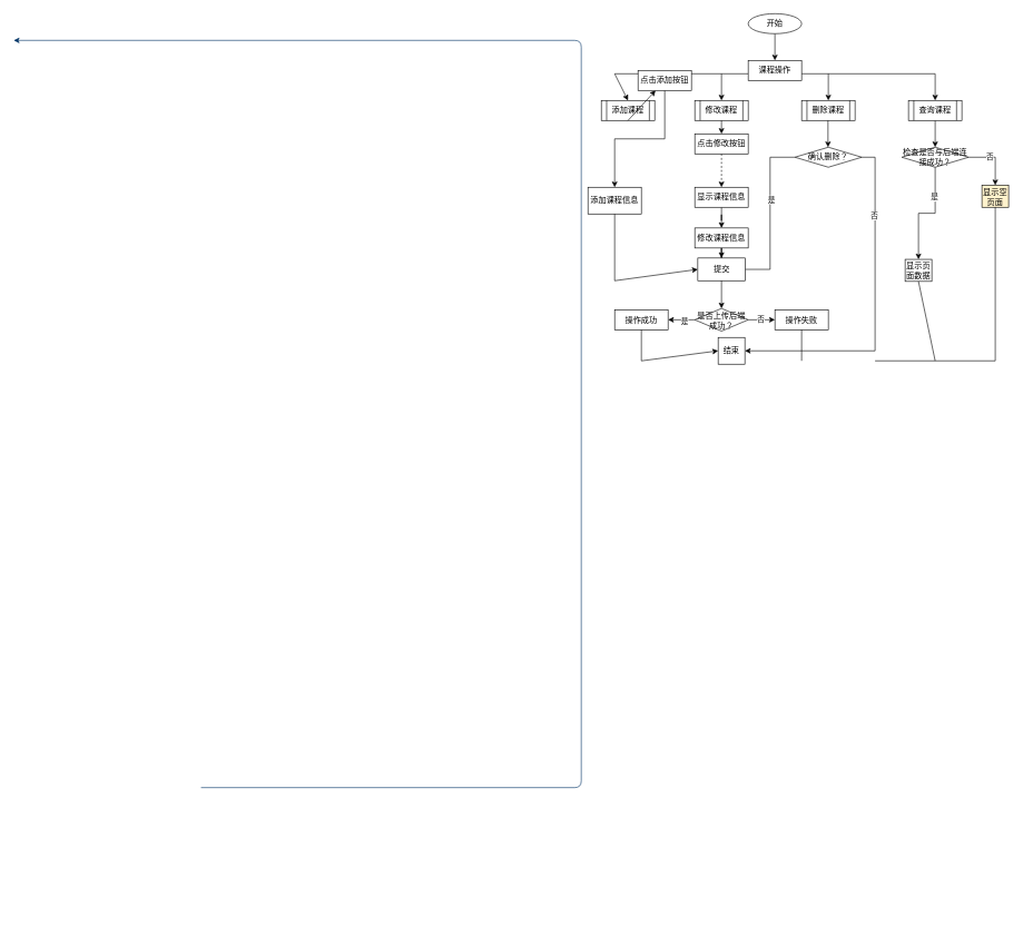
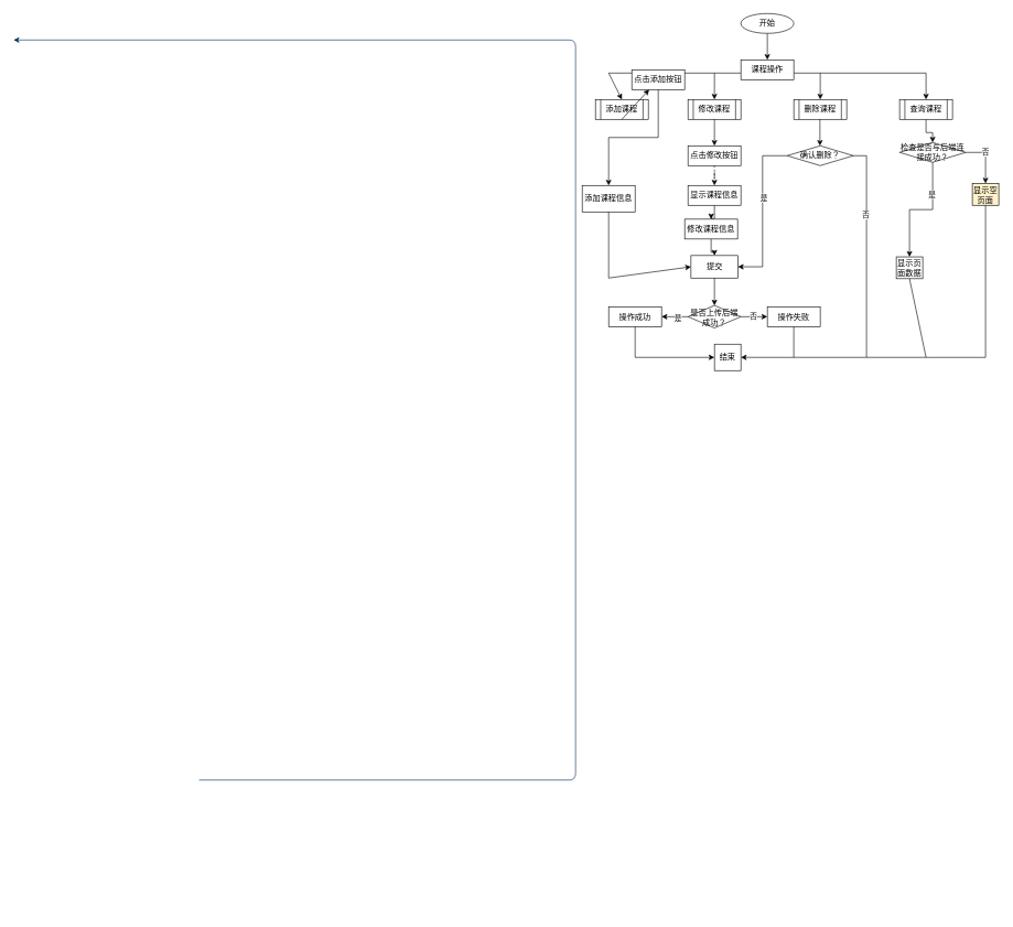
- <mxCell id="21" value="点击修改按钮" style="rounded=0;whiteSpace=wrap;html=1;" vertex="1" parent="1"><mxGeometry x="1040" y="200" width="80" height="30" as="geometry" /></mxCell>
+ <mxCell id="21" value="点击修改按钮" style="rounded=0;whiteSpace=wrap;html=1;" vertex="1" parent="1"><mxGeometry x="1040" y="220" width="80" height="30" as="geometry" /></mxCell>
- <mxCell id="31" value="检查是否与后端连接成功？" style="rhombus;whiteSpace=wrap;html=1;" vertex="1" parent="1"><mxGeometry x="1350" y="220" width="100" height="30" as="geometry" /></mxCell>
+ <mxCell id="31" value="检查是否与后端连接成功？" style="rhombus;whiteSpace=wrap;html=1;" vertex="1" parent="1"><mxGeometry x="1360" y="215" width="100" height="30" as="geometry" /></mxCell>
- <mxCell id="34" value="修改课程信息" style="rounded=0;whiteSpace=wrap;html=1;" vertex="1" parent="1"><mxGeometry x="1040" y="341" width="80" height="30" as="geometry" /></mxCell>
+ <mxCell id="34" value="修改课程信息" style="rounded=0;whiteSpace=wrap;html=1;" vertex="1" parent="1"><mxGeometry x="1035" y="331" width="80" height="30" as="geometry" /></mxCell>
- <mxCell id="22" style="edgeStyle=orthogonalEdgeStyle;rounded=0;orthogonalLoop=1;jettySize=auto;html=1;exitX=0;exitY=0.5;exitDx=0;exitDy=0;entryX=1;entryY=0.5;entryDx=0;entryDy=0;endArrow=none;" edge="1" parent="1" source="26" target="35"><mxGeometry relative="1" as="geometry" /></mxCell>
+ <mxCell id="22" style="edgeStyle=orthogonalEdgeStyle;rounded=0;orthogonalLoop=1;jettySize=auto;html=1;exitX=0;exitY=0.5;exitDx=0;exitDy=0;entryX=1;entryY=0.5;entryDx=0;entryDy=0;" edge="1" parent="1" source="26" target="35"><mxGeometry relative="1" as="geometry" /></mxCell>
- <mxCell id="39" value="结束" style="rounded=0;whiteSpace=wrap;html=1;" vertex="1" parent="1"><mxGeometry x="1075" y="505" width="40" height="40" as="geometry" /></mxCell>
+ <mxCell id="39" value="结束" style="rounded=0;whiteSpace=wrap;html=1;" vertex="1" parent="1"><mxGeometry x="1080" y="520" width="40" height="40" as="geometry" /></mxCell>
